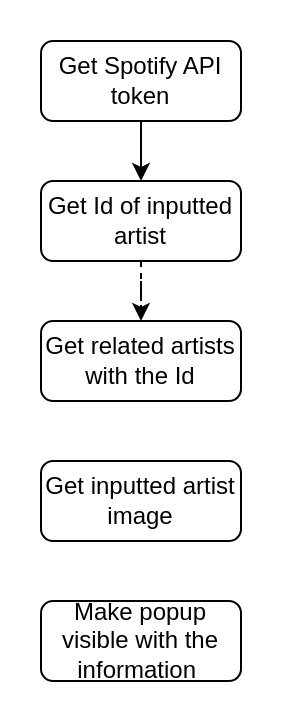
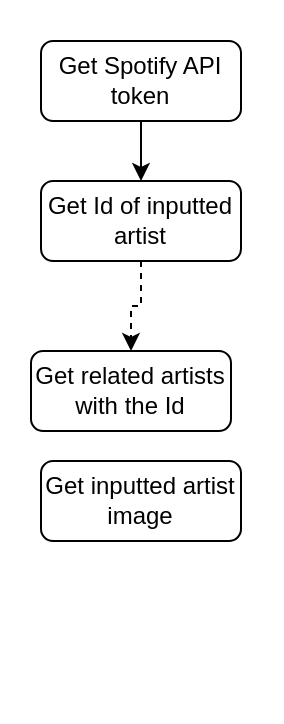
- <mxCell id="6" value="Get related artists with the Id" style="rounded=1;whiteSpace=wrap;html=1;" vertex="1" parent="1"><mxGeometry x="20" y="160" width="100" height="40" as="geometry" /></mxCell>
+ <mxCell id="6" value="Get related artists with the Id" style="rounded=1;whiteSpace=wrap;html=1;" vertex="1" parent="1"><mxGeometry x="15" y="175" width="100" height="40" as="geometry" /></mxCell>
- <mxCell id="8" value="Make popup visible with the information&amp;nbsp;" style="rounded=1;whiteSpace=wrap;html=1;" vertex="1" parent="1"><mxGeometry x="20" y="300" width="100" height="40" as="geometry" /></mxCell>
